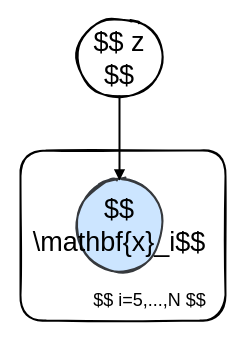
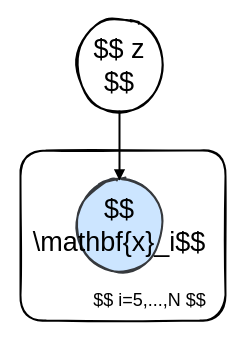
- <mxCell id="3" value="&lt;font style=&quot;font-size: 27px&quot;&gt;$$ z $$&lt;/font&gt;" style="ellipse;whiteSpace=wrap;html=1;strokeWidth=2;fillWeight=2;hachureGap=8;fillColor=none;fillStyle=solid;sketch=1;" parent="1" vertex="1"><mxGeometry x="74" y="20" width="90" height="75" as="geometry" /></mxCell>
+ <mxCell id="3" value="&lt;font style=&quot;font-size: 27px&quot;&gt;$$ z $$&lt;/font&gt;" style="ellipse;whiteSpace=wrap;html=1;strokeWidth=2;fillWeight=2;hachureGap=8;fillColor=none;fillStyle=solid;sketch=1;" parent="1" vertex="1"><mxGeometry x="74" y="20" width="90" height="90" as="geometry" /></mxCell>
